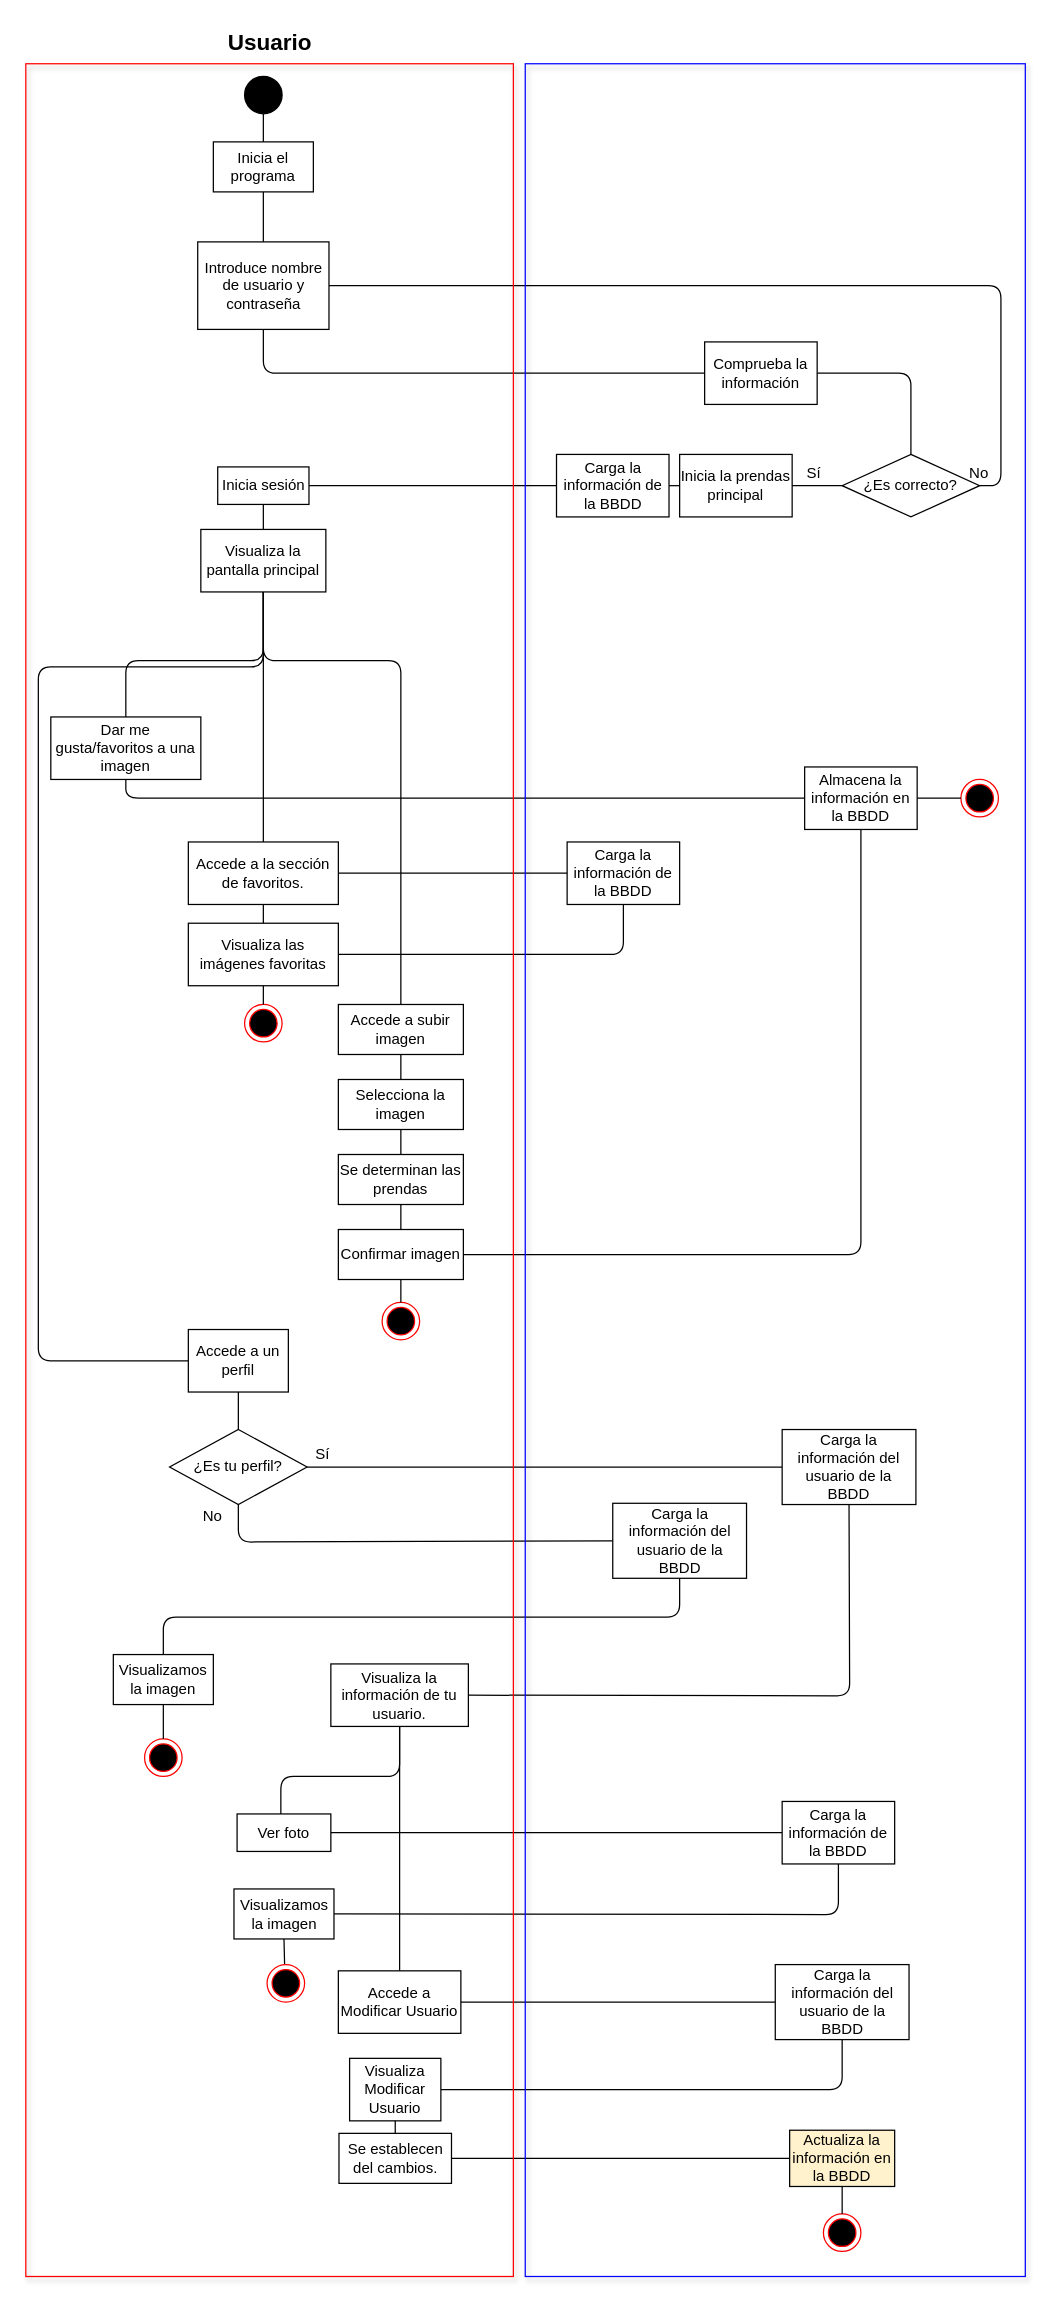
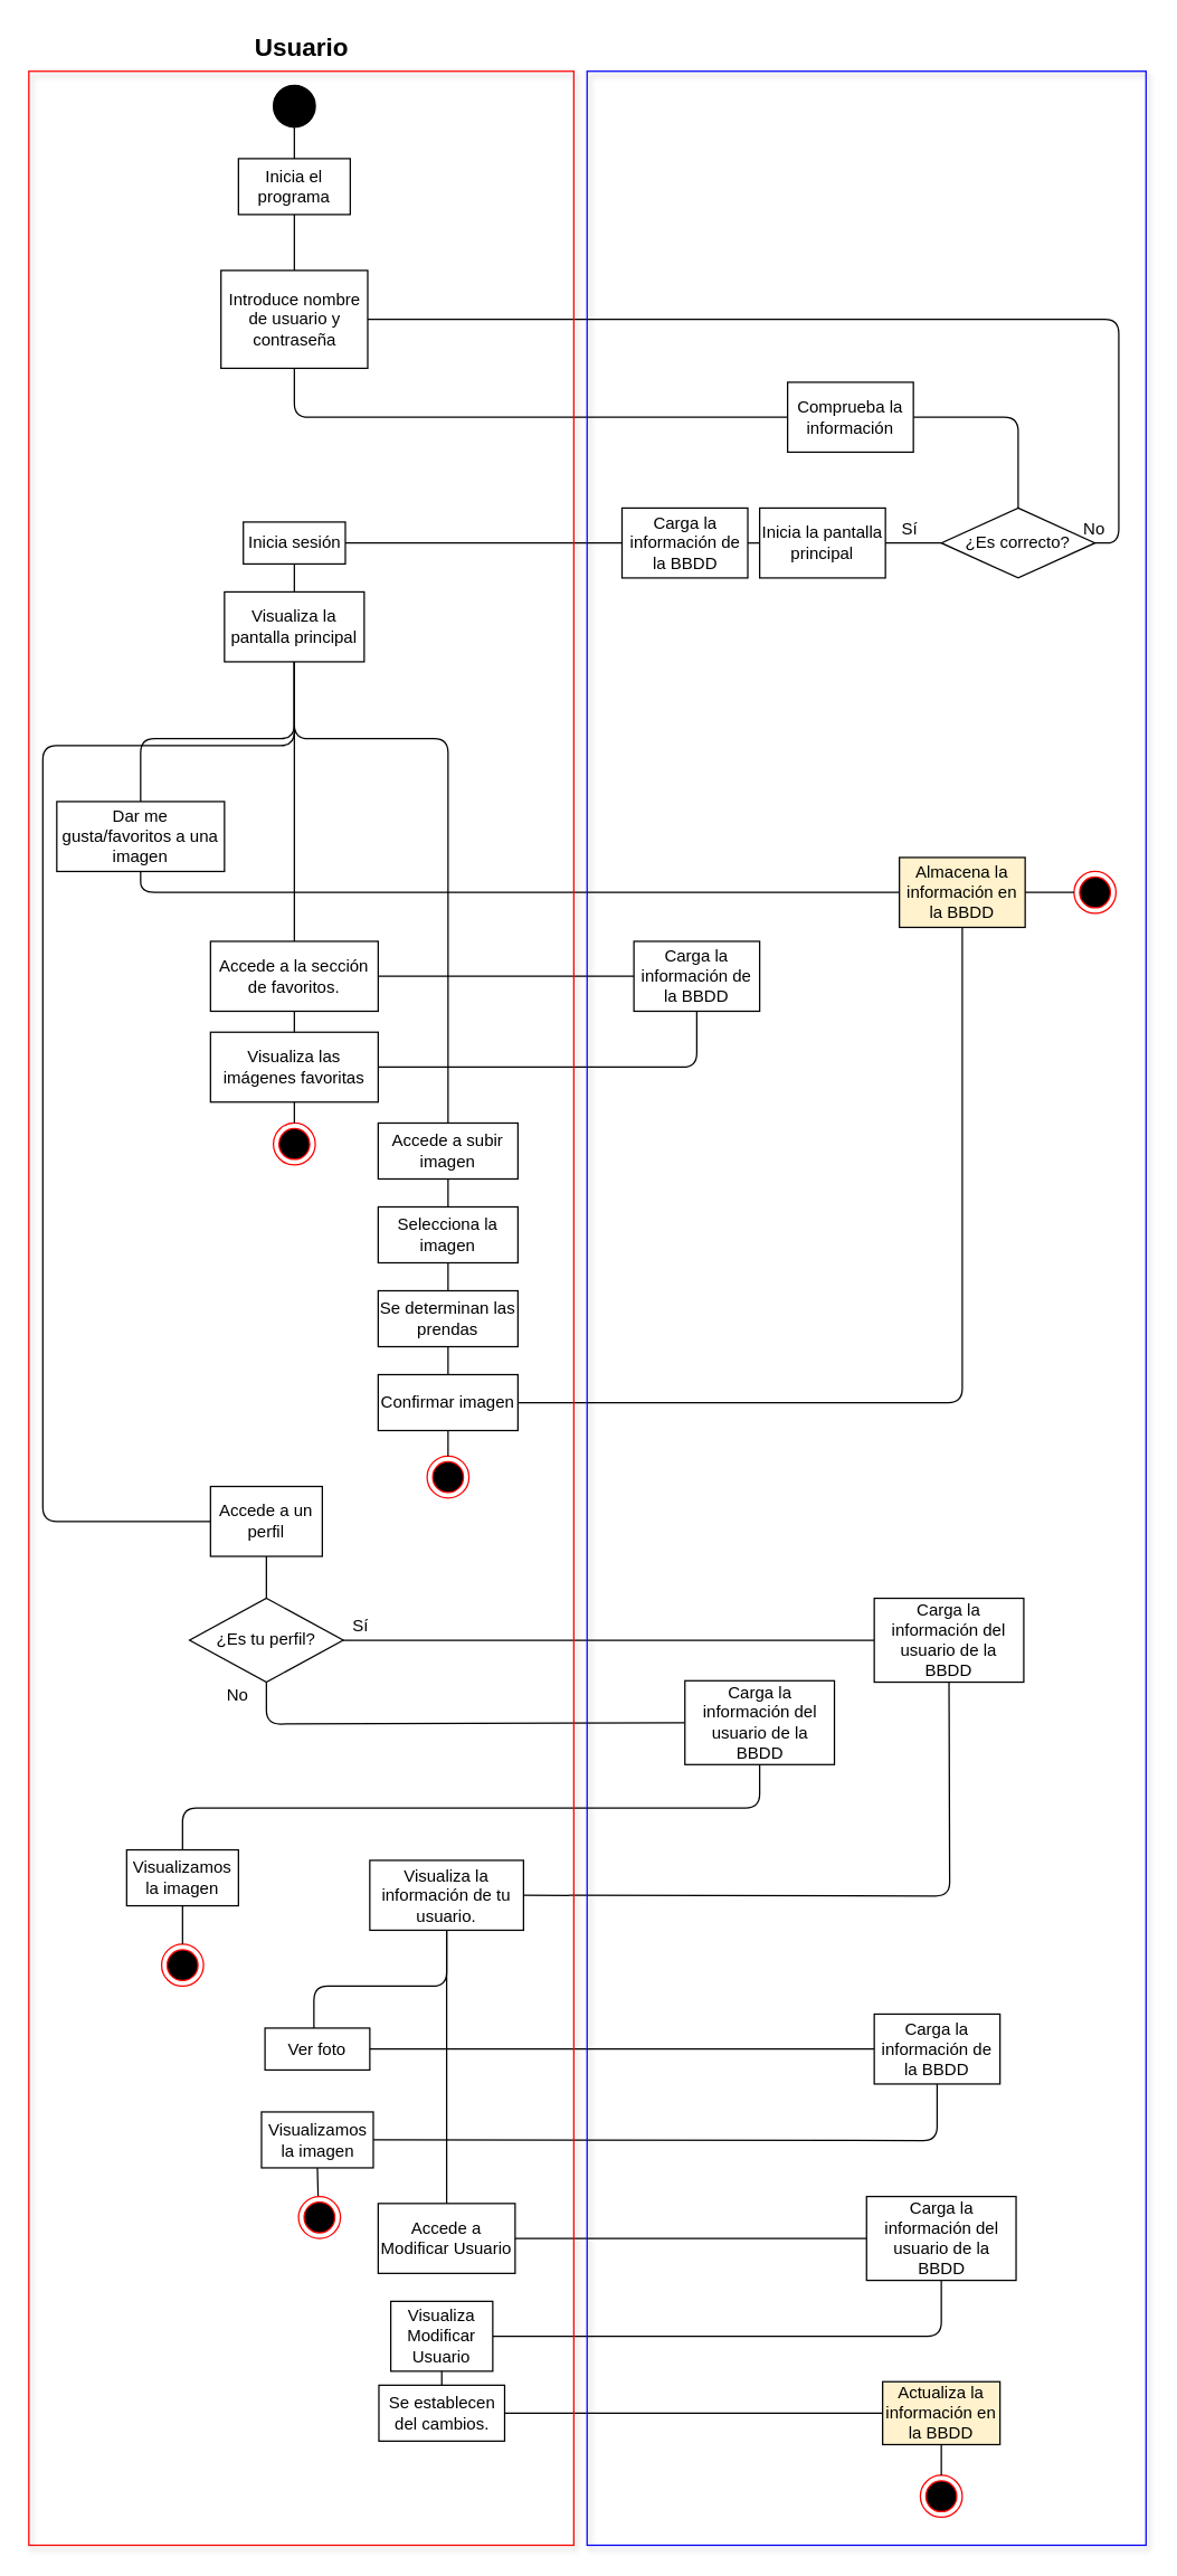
- <mxCell id="17" value="Inicia la prendas principal" style="rounded=0;whiteSpace=wrap;html=1;" vertex="1" parent="1"><mxGeometry x="543" y="363" width="90" height="50" as="geometry" /></mxCell>
+ <mxCell id="17" value="Inicia la pantalla principal" style="rounded=0;whiteSpace=wrap;html=1;" vertex="1" parent="1"><mxGeometry x="543" y="363" width="90" height="50" as="geometry" /></mxCell>
- <mxCell id="24" value="Almacena la información en la BBDD" style="rounded=0;whiteSpace=wrap;html=1;" vertex="1" parent="1"><mxGeometry x="643" y="613" width="90" height="50" as="geometry" /></mxCell>
+ <mxCell id="24" value="Almacena la información en la BBDD" style="rounded=0;whiteSpace=wrap;html=1;fillColor=#fff2cc;" vertex="1" parent="1"><mxGeometry x="643" y="613" width="90" height="50" as="geometry" /></mxCell>
